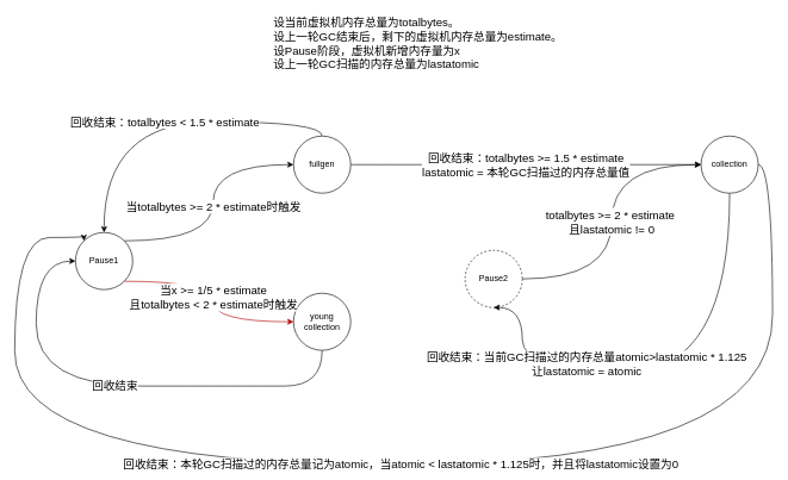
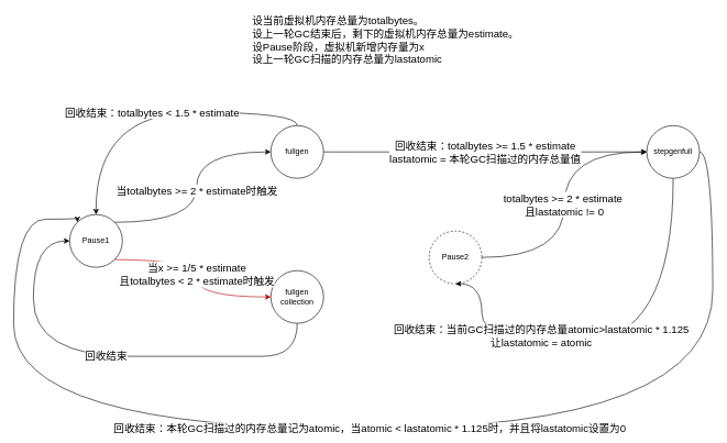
- <mxCell id="15" value="collection" style="ellipse;whiteSpace=wrap;html=1;aspect=fixed;" vertex="1" parent="1"><mxGeometry x="980" y="190" width="80" height="80" as="geometry" /></mxCell>
+ <mxCell id="15" value="stepgenfull" style="ellipse;whiteSpace=wrap;html=1;aspect=fixed;" vertex="1" parent="1"><mxGeometry x="980" y="190" width="80" height="80" as="geometry" /></mxCell>
- <mxCell id="3" value="young collection" style="ellipse;whiteSpace=wrap;html=1;aspect=fixed;" vertex="1" parent="1"><mxGeometry x="410" y="410" width="80" height="80" as="geometry" /></mxCell>
+ <mxCell id="3" value="fullgen collection" style="ellipse;whiteSpace=wrap;html=1;aspect=fixed;" vertex="1" parent="1"><mxGeometry x="410" y="410" width="80" height="80" as="geometry" /></mxCell>
